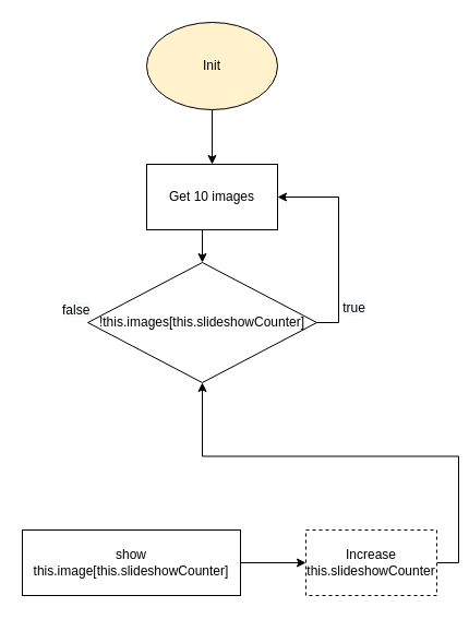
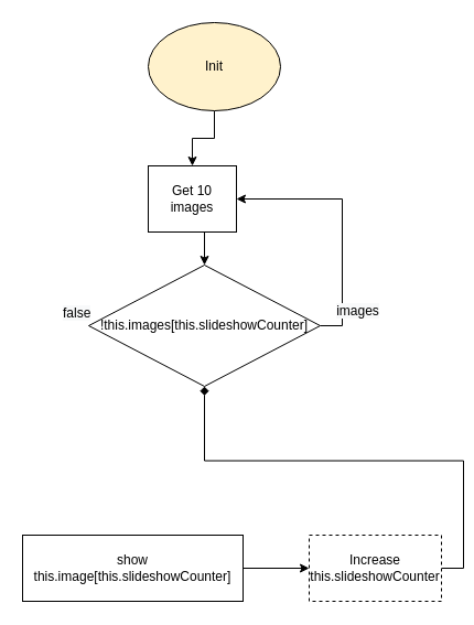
- <mxCell id="5" value="Get 10 images" style="rounded=0;whiteSpace=wrap;html=1;" vertex="1" parent="1"><mxGeometry x="134" y="150" width="120" height="60" as="geometry" /></mxCell>
+ <mxCell id="5" value="Get 10 images" style="rounded=0;whiteSpace=wrap;html=1;" vertex="1" parent="1"><mxGeometry x="134" y="150" width="80" height="60" as="geometry" /></mxCell>
- <mxCell id="10" value="&#10;&#10;&lt;span style=&quot;color: rgb(0, 0, 0); font-family: helvetica; font-size: 12px; font-style: normal; font-weight: 400; letter-spacing: normal; text-align: center; text-indent: 0px; text-transform: none; word-spacing: 0px; background-color: rgb(248, 249, 250); display: inline; float: none;&quot;&gt;true&lt;/span&gt;&#10;&#10;" style="text;html=1;align=center;verticalAlign=middle;resizable=0;points=[];autosize=1;" vertex="1" parent="1"><mxGeometry x="304" y="252" width="40" height="60" as="geometry" /></mxCell>
+ <mxCell id="10" value="&#10;&#10;&lt;span style=&quot;color: rgb(0, 0, 0); font-family: helvetica; font-size: 12px; font-style: normal; font-weight: 400; letter-spacing: normal; text-align: center; text-indent: 0px; text-transform: none; word-spacing: 0px; background-color: rgb(248, 249, 250); display: inline; float: none;&quot;&gt;images&lt;/span&gt;&#10;&#10;" style="text;html=1;align=center;verticalAlign=middle;resizable=0;points=[];autosize=1;" vertex="1" parent="1"><mxGeometry x="304" y="252" width="40" height="60" as="geometry" /></mxCell>
- <mxCell id="12" style="edgeStyle=orthogonalEdgeStyle;rounded=0;orthogonalLoop=1;jettySize=auto;html=1;exitX=1;exitY=0.5;exitDx=0;exitDy=0;" edge="1" parent="1" source="13" target="9"><mxGeometry relative="1" as="geometry" /></mxCell>
+ <mxCell id="12" style="edgeStyle=orthogonalEdgeStyle;rounded=0;orthogonalLoop=1;jettySize=auto;html=1;exitX=1;exitY=0.5;exitDx=0;exitDy=0;endArrow=diamond;" edge="1" parent="1" source="13" target="9"><mxGeometry relative="1" as="geometry" /></mxCell>
